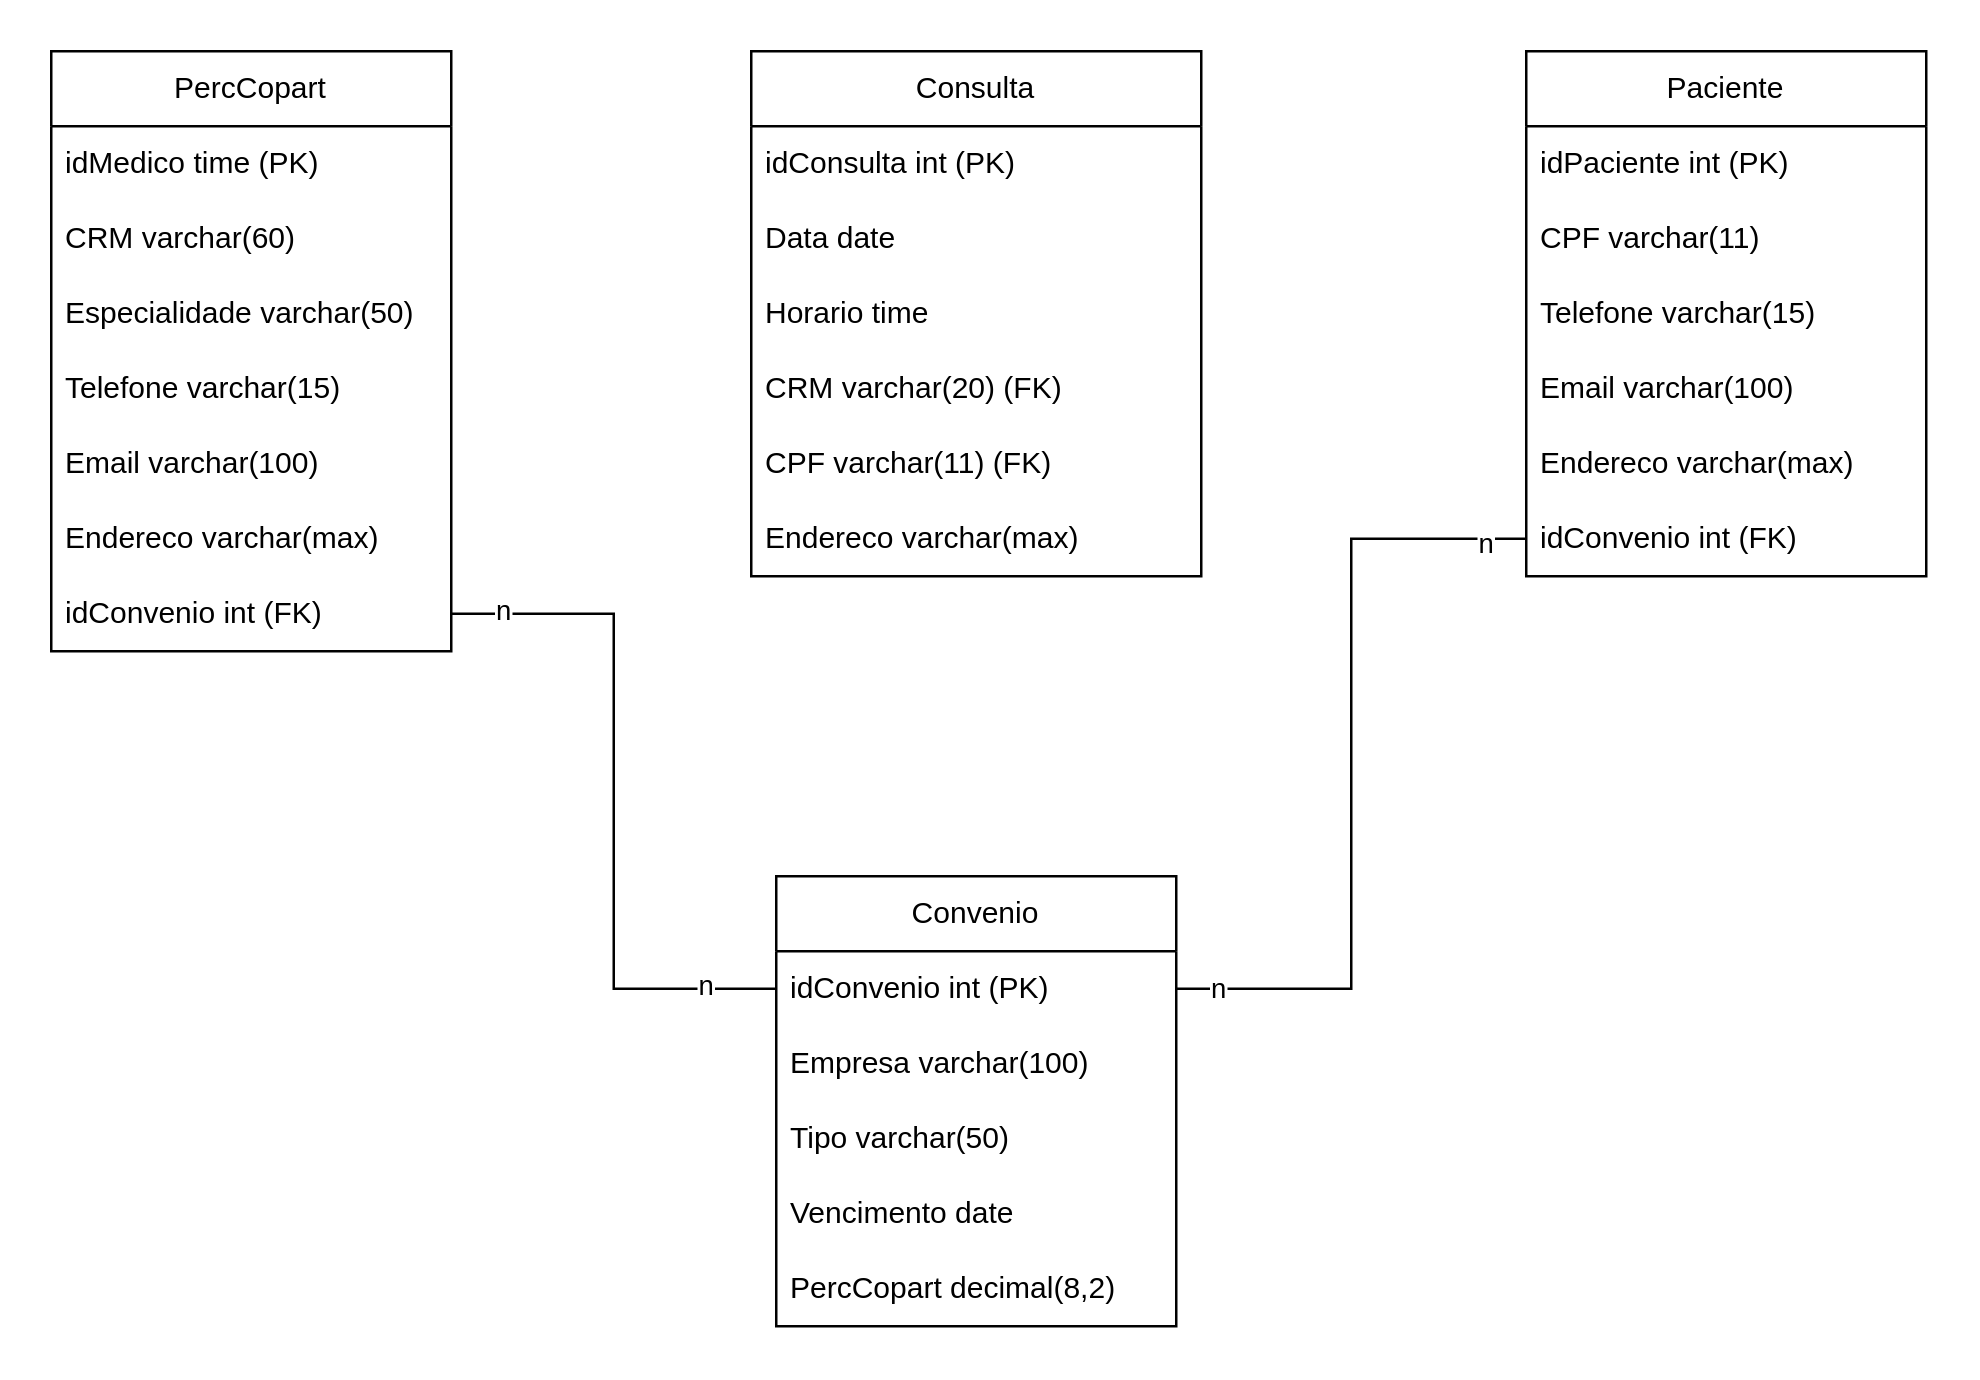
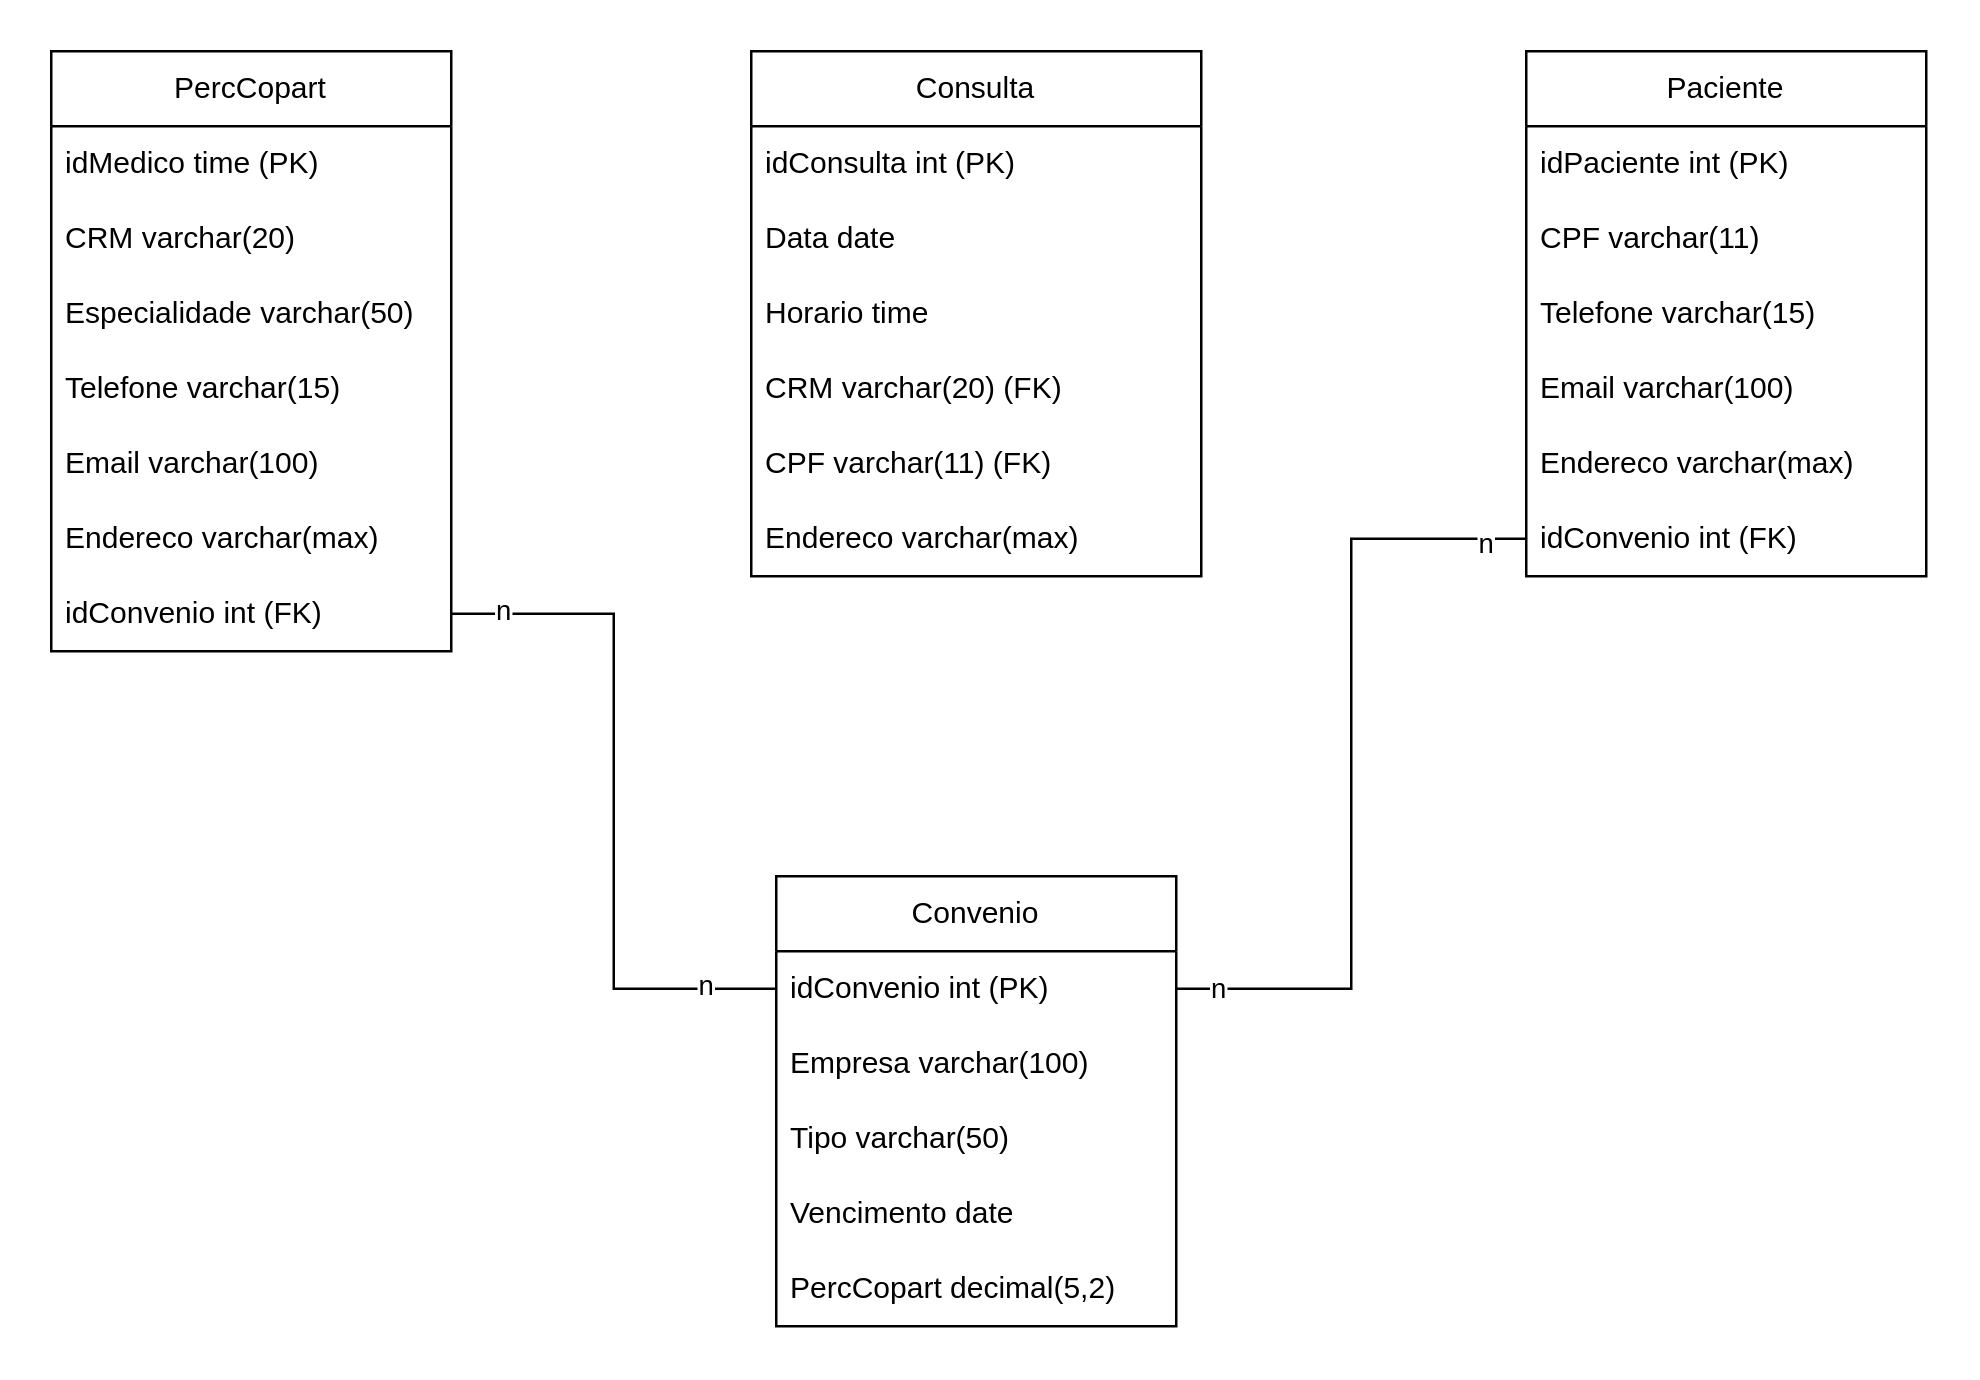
- <mxCell id="4" value="CRM varchar(60)" style="text;strokeColor=none;fillColor=none;align=left;verticalAlign=middle;spacingLeft=4;spacingRight=4;overflow=hidden;points=[[0,0.5],[1,0.5]];portConstraint=eastwest;rotatable=0;whiteSpace=wrap;html=1;" vertex="1" parent="2"><mxGeometry y="60" width="160" height="30" as="geometry" /></mxCell>
+ <mxCell id="4" value="CRM varchar(20)" style="text;strokeColor=none;fillColor=none;align=left;verticalAlign=middle;spacingLeft=4;spacingRight=4;overflow=hidden;points=[[0,0.5],[1,0.5]];portConstraint=eastwest;rotatable=0;whiteSpace=wrap;html=1;" vertex="1" parent="2"><mxGeometry y="60" width="160" height="30" as="geometry" /></mxCell>
- <mxCell id="29" value="PercCopart decimal(8,2)" style="text;strokeColor=none;fillColor=none;align=left;verticalAlign=middle;spacingLeft=4;spacingRight=4;overflow=hidden;points=[[0,0.5],[1,0.5]];portConstraint=eastwest;rotatable=0;whiteSpace=wrap;html=1;" vertex="1" parent="24"><mxGeometry y="150" width="160" height="30" as="geometry" /></mxCell>
+ <mxCell id="29" value="PercCopart decimal(5,2)" style="text;strokeColor=none;fillColor=none;align=left;verticalAlign=middle;spacingLeft=4;spacingRight=4;overflow=hidden;points=[[0,0.5],[1,0.5]];portConstraint=eastwest;rotatable=0;whiteSpace=wrap;html=1;" vertex="1" parent="24"><mxGeometry y="150" width="160" height="30" as="geometry" /></mxCell>
